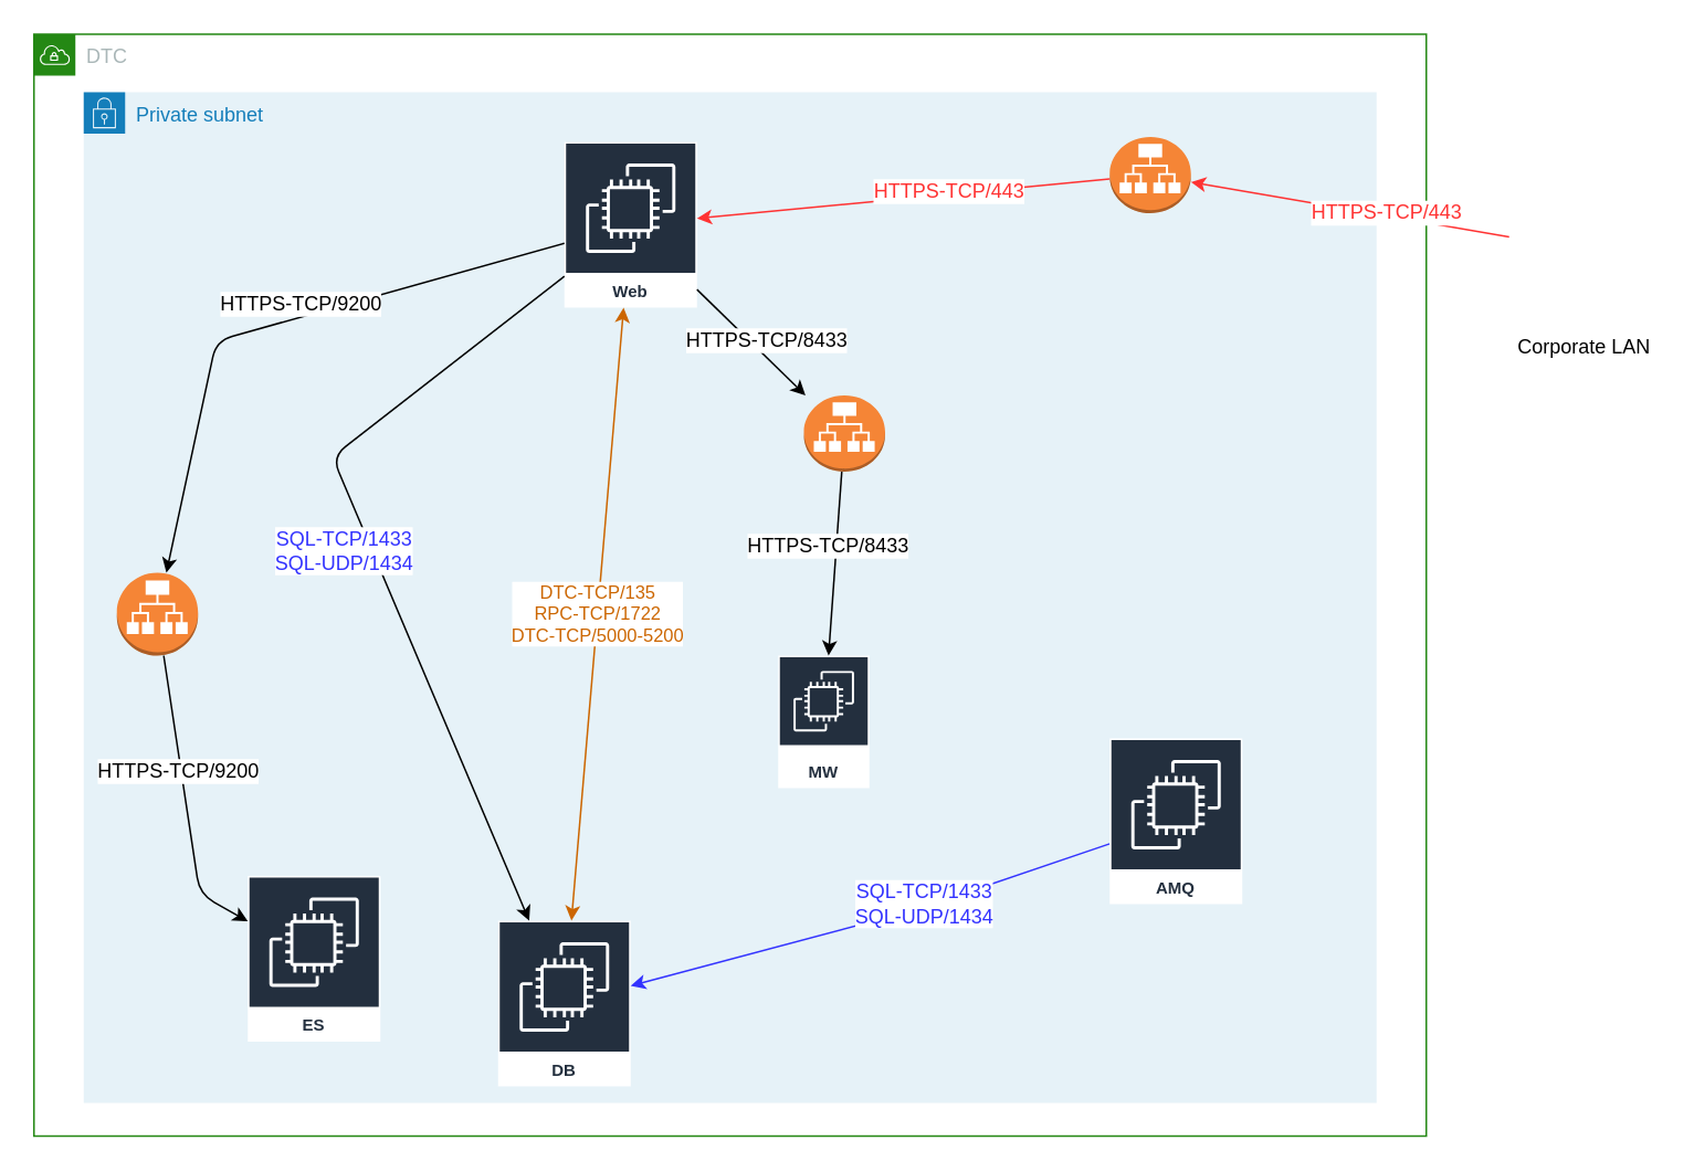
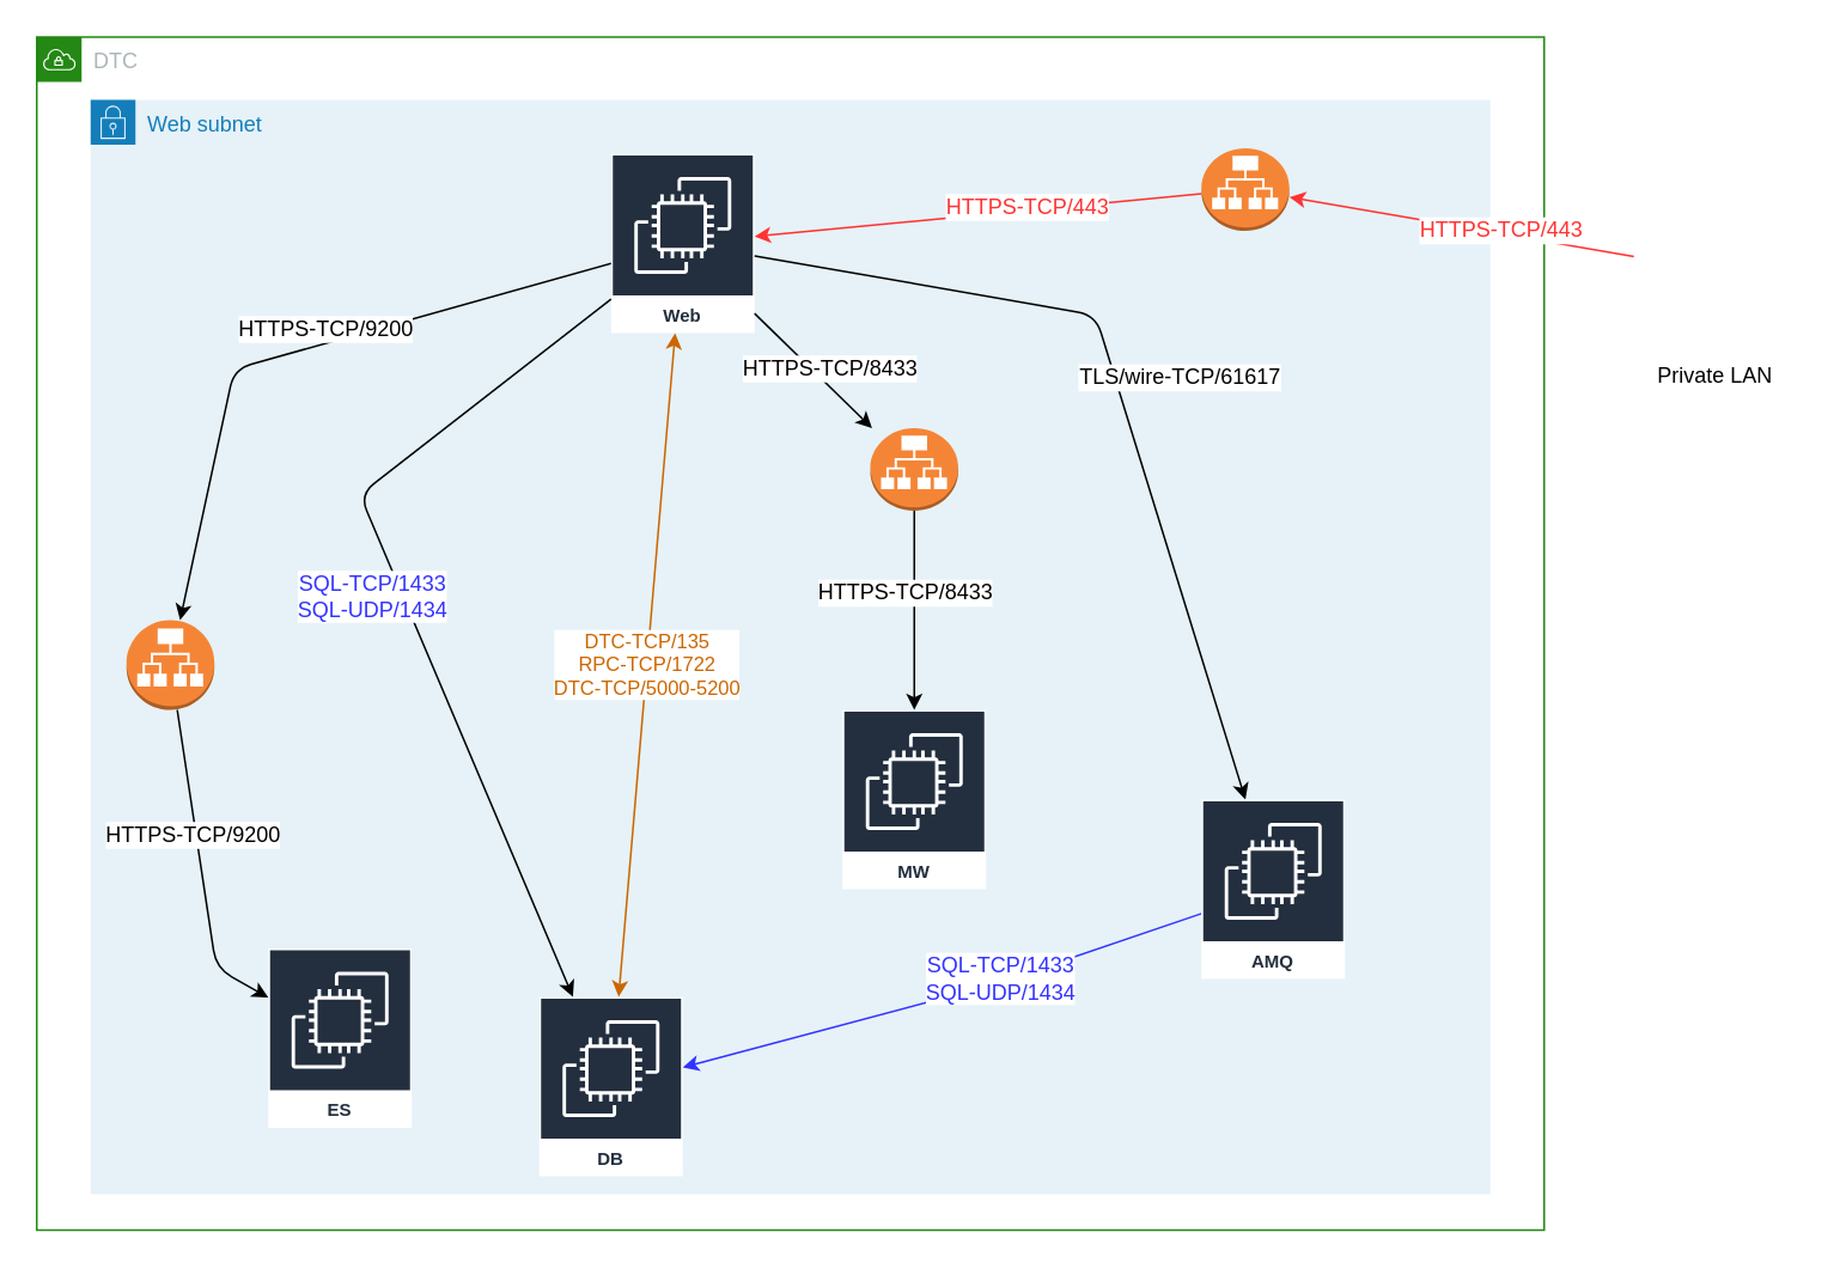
- <mxCell id="3" value="Private subnet" style="points=[[0,0],[0.25,0],[0.5,0],[0.75,0],[1,0],[1,0.25],[1,0.5],[1,0.75],[1,1],[0.75,1],[0.5,1],[0.25,1],[0,1],[0,0.75],[0,0.5],[0,0.25]];outlineConnect=0;gradientColor=none;html=1;whiteSpace=wrap;fontSize=12;fontStyle=0;shape=mxgraph.aws4.group;grIcon=mxgraph.aws4.group_security_group;grStroke=0;strokeColor=#147EBA;fillColor=#E6F2F8;verticalAlign=top;align=left;spacingLeft=30;fontColor=#147EBA;dashed=0;" vertex="1" parent="1"><mxGeometry x="50" y="55" width="780" height="610" as="geometry" /></mxCell>
+ <mxCell id="3" value="Web subnet" style="points=[[0,0],[0.25,0],[0.5,0],[0.75,0],[1,0],[1,0.25],[1,0.5],[1,0.75],[1,1],[0.75,1],[0.5,1],[0.25,1],[0,1],[0,0.75],[0,0.5],[0,0.25]];outlineConnect=0;gradientColor=none;html=1;whiteSpace=wrap;fontSize=12;fontStyle=0;shape=mxgraph.aws4.group;grIcon=mxgraph.aws4.group_security_group;grStroke=0;strokeColor=#147EBA;fillColor=#E6F2F8;verticalAlign=top;align=left;spacingLeft=30;fontColor=#147EBA;dashed=0;" vertex="1" parent="1"><mxGeometry x="50" y="55" width="780" height="610" as="geometry" /></mxCell>
- <mxCell id="18" value="Corporate LAN&lt;br&gt;" style="shape=image;html=1;verticalAlign=top;verticalLabelPosition=bottom;labelBackgroundColor=#ffffff;imageAspect=0;aspect=fixed;image=https://cdn3.iconfinder.com/data/icons/glypho-free/64/laptop-128.png" vertex="1" parent="1"><mxGeometry x="910" y="105" width="90" height="90" as="geometry" /></mxCell>
+ <mxCell id="18" value="Private LAN&lt;br&gt;" style="shape=image;html=1;verticalAlign=top;verticalLabelPosition=bottom;labelBackgroundColor=#ffffff;imageAspect=0;aspect=fixed;image=https://cdn3.iconfinder.com/data/icons/glypho-free/64/laptop-128.png" vertex="1" parent="1"><mxGeometry x="910" y="105" width="90" height="90" as="geometry" /></mxCell>
+ <mxCell id="11" value="" style="endArrow=classic;html=1;" edge="1" parent="1" source="4" target="19"><mxGeometry width="50" height="50" relative="1" as="geometry"><mxPoint x="190" y="292.778" as="sourcePoint" /><mxPoint x="90" y="237.222" as="targetPoint" /><Array as="points"><mxPoint x="610" y="175" /></Array></mxGeometry></mxCell>
+ <mxCell id="12" value="TLS/wire-TCP/61617" style="text;html=1;resizable=0;points=[];align=center;verticalAlign=middle;labelBackgroundColor=#ffffff;" vertex="1" connectable="0" parent="11"><mxGeometry x="-0.219" y="-2" relative="1" as="geometry"><mxPoint x="53.5" y="34" as="offset" /></mxGeometry></mxCell>
- <mxCell id="20" value="MW" style="outlineConnect=0;fontColor=#232F3E;gradientColor=none;strokeColor=#ffffff;fillColor=#232F3E;dashed=0;verticalLabelPosition=middle;verticalAlign=bottom;align=center;html=1;whiteSpace=wrap;fontSize=10;fontStyle=1;spacing=3;shape=mxgraph.aws4.productIcon;prIcon=mxgraph.aws4.ec2;" vertex="1" parent="1"><mxGeometry x="469" y="395" width="55" height="80" as="geometry" /></mxCell>
+ <mxCell id="20" value="MW" style="outlineConnect=0;fontColor=#232F3E;gradientColor=none;strokeColor=#ffffff;fillColor=#232F3E;dashed=0;verticalLabelPosition=middle;verticalAlign=bottom;align=center;html=1;whiteSpace=wrap;fontSize=10;fontStyle=1;spacing=3;shape=mxgraph.aws4.productIcon;prIcon=mxgraph.aws4.ec2;" vertex="1" parent="1"><mxGeometry x="469" y="395" width="80" height="100" as="geometry" /></mxCell>
